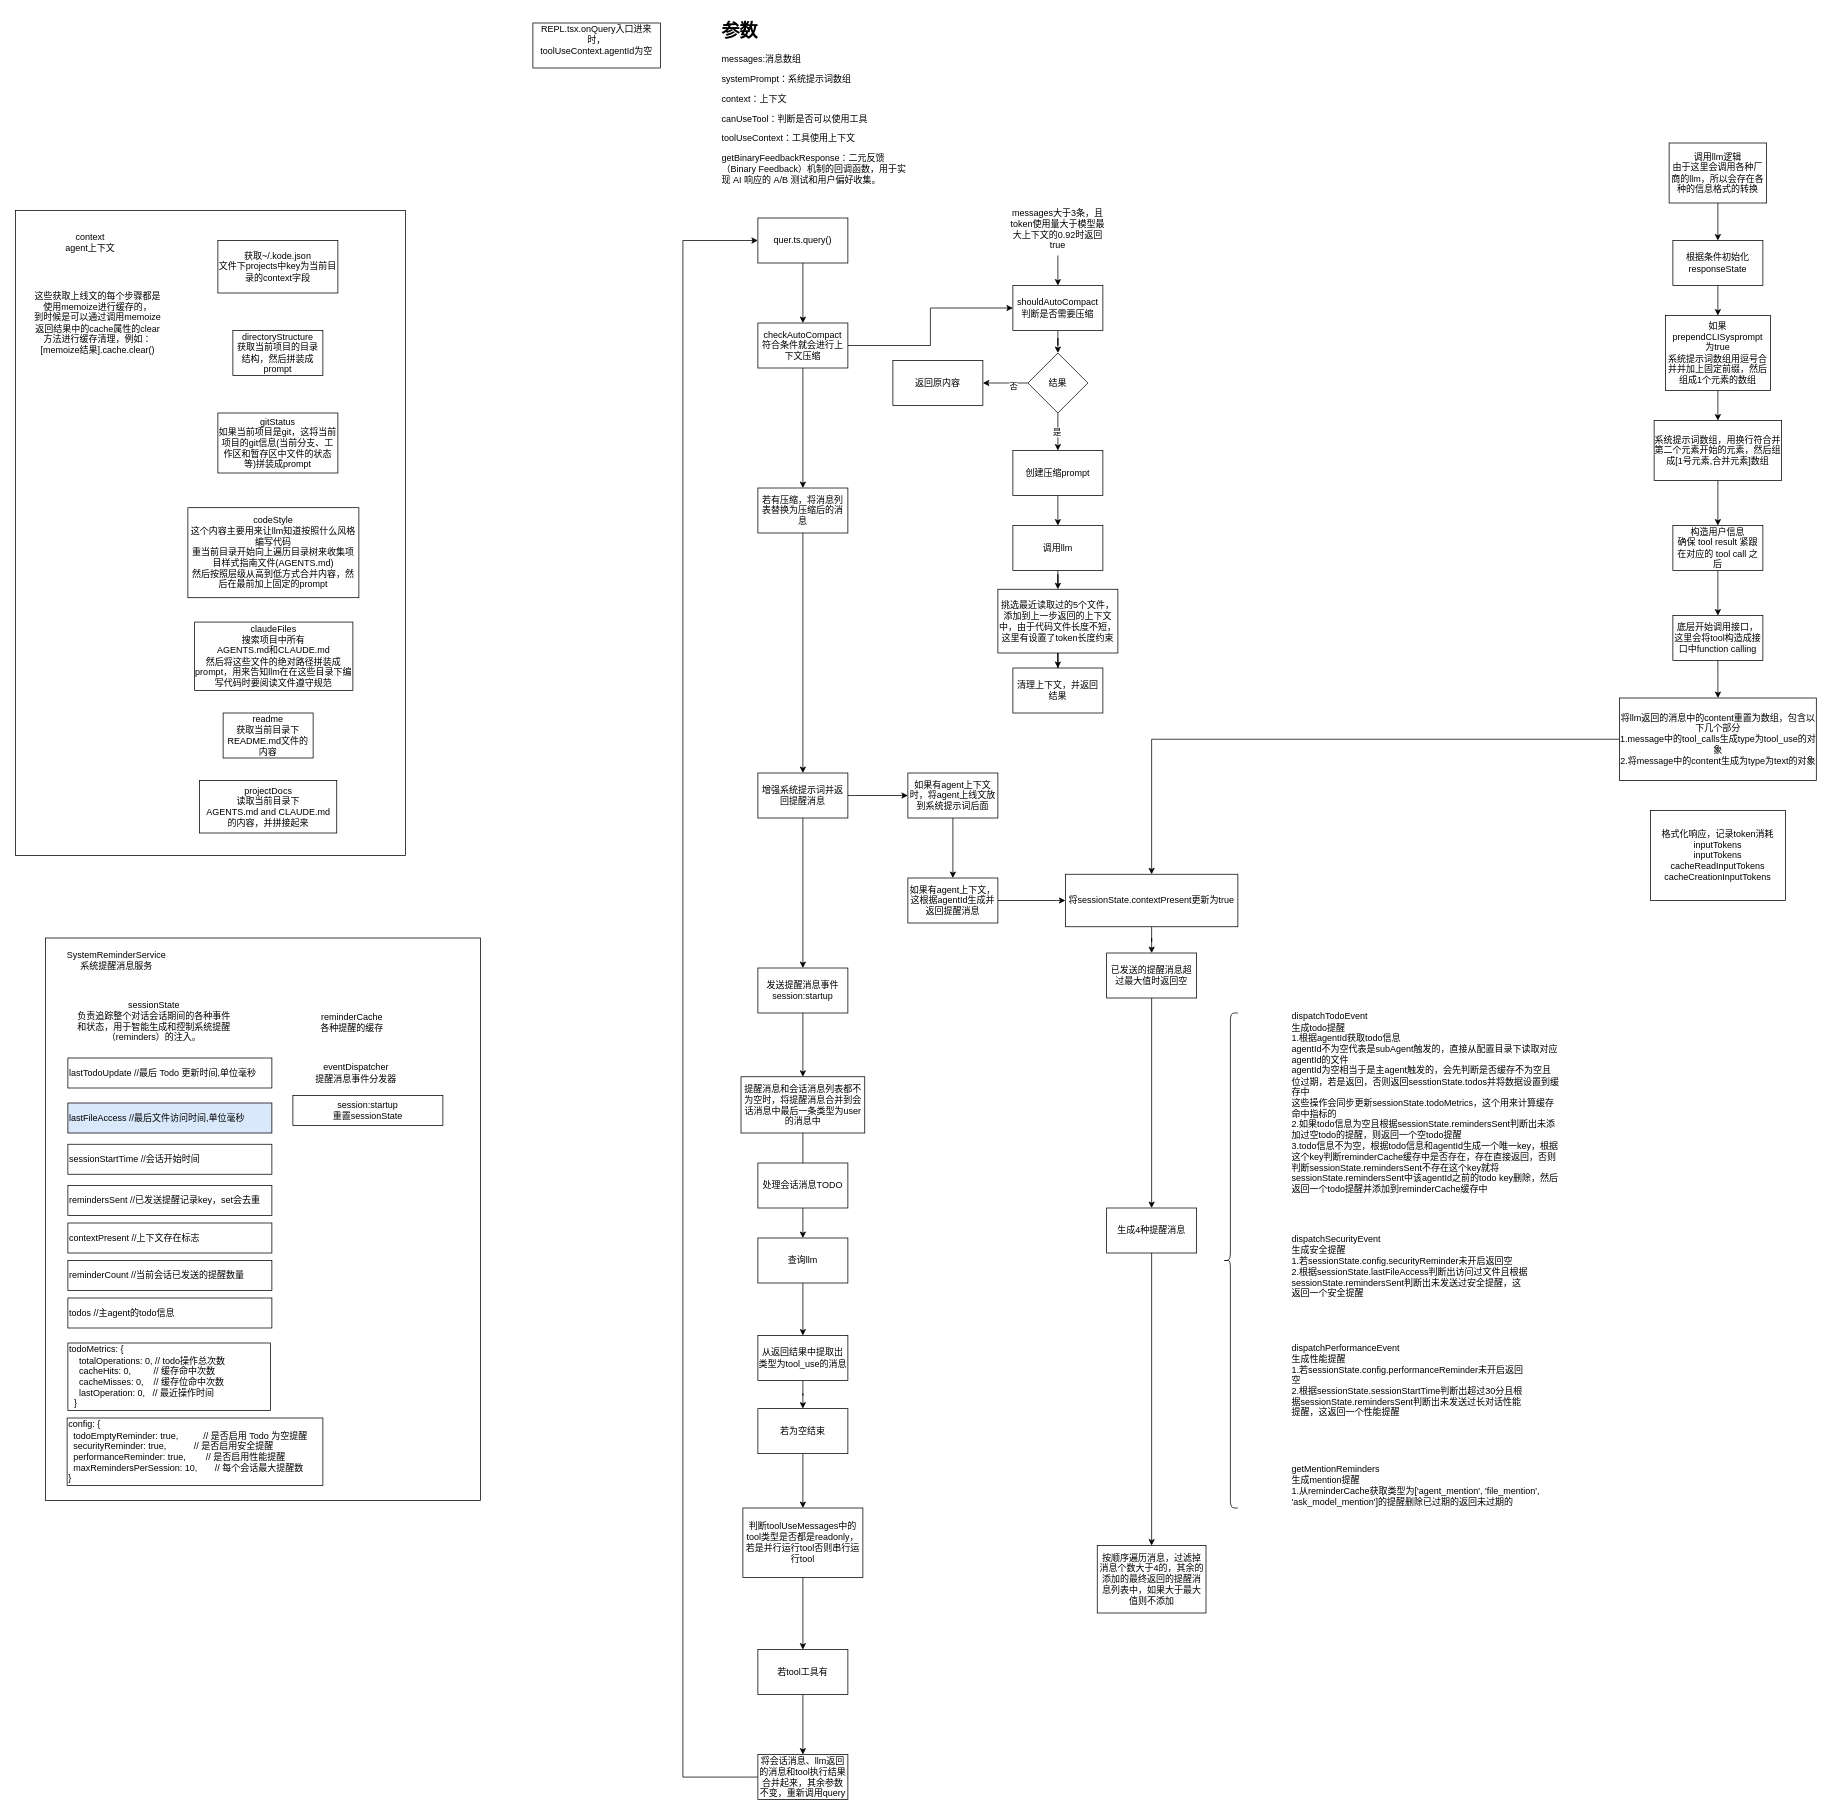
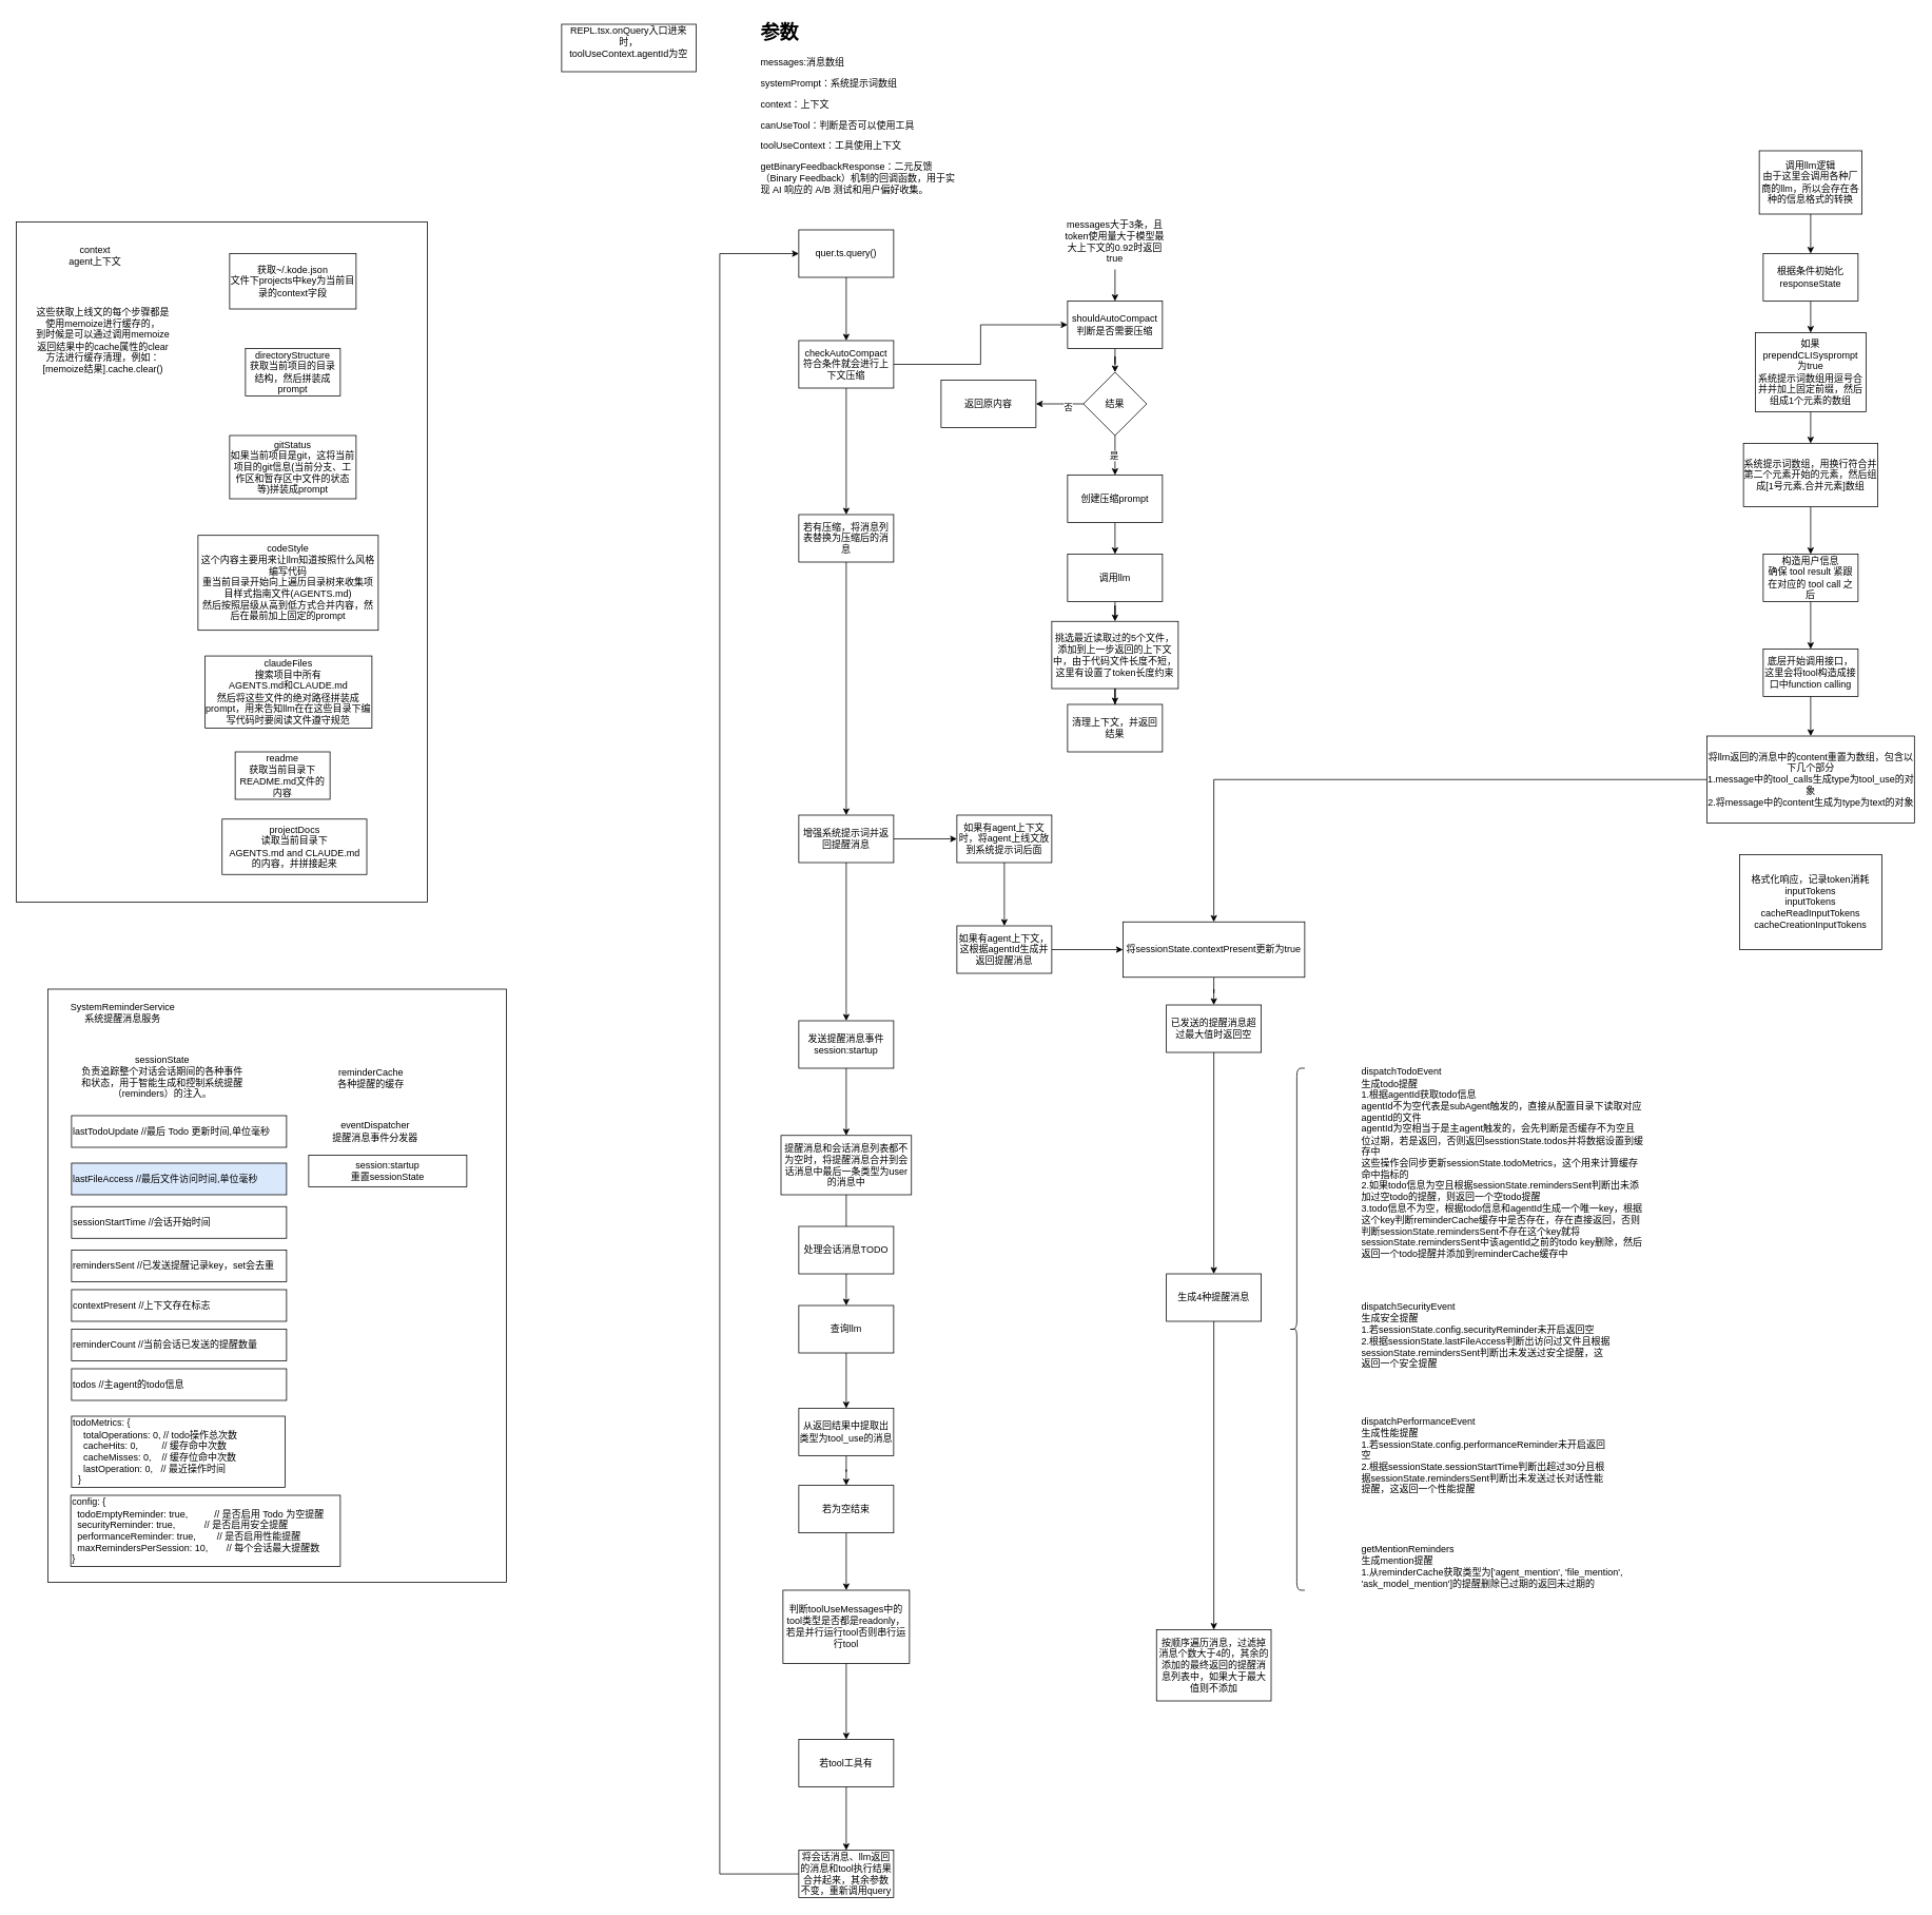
- <mxCell id="48" value="projectDocs&lt;div&gt;读取当前目录下&lt;/div&gt;&lt;div&gt;AGENTS.md and CLAUDE.md&lt;/div&gt;&lt;div&gt;的内容，并拼接起来&lt;/div&gt;" style="rounded=0;whiteSpace=wrap;html=1;" parent="1" vertex="1"><mxGeometry x="265.5" y="1040" width="183" height="70" as="geometry" /></mxCell>
+ <mxCell id="48" value="projectDocs&lt;div&gt;读取当前目录下&lt;/div&gt;&lt;div&gt;AGENTS.md and CLAUDE.md&lt;/div&gt;&lt;div&gt;的内容，并拼接起来&lt;/div&gt;" style="rounded=0;whiteSpace=wrap;html=1;" parent="1" vertex="1"><mxGeometry x="280.5" y="1035" width="183" height="70" as="geometry" /></mxCell>
